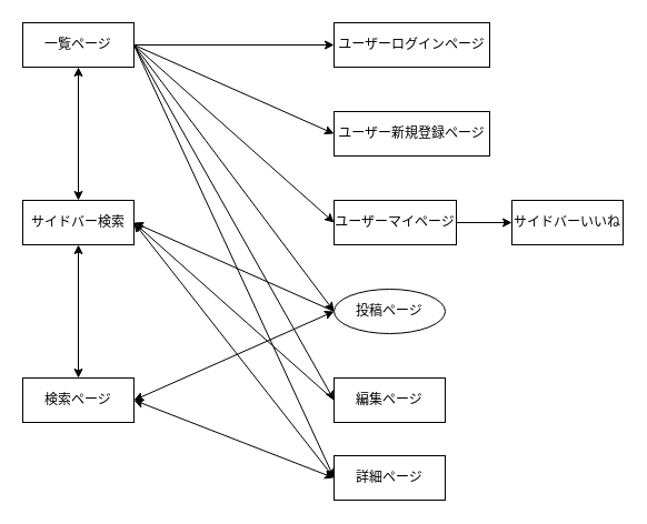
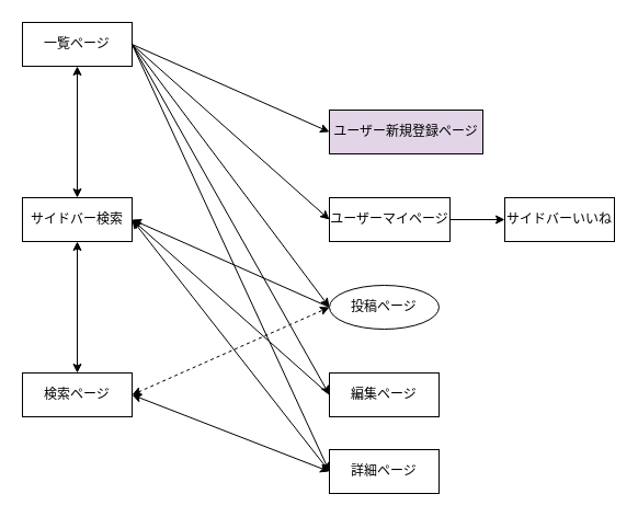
- <mxCell id="2" style="edgeStyle=none;html=1;exitX=1;exitY=0.5;exitDx=0;exitDy=0;entryX=0;entryY=0.5;entryDx=0;entryDy=0;" edge="1" parent="1" source="8" target="9"><mxGeometry relative="1" as="geometry" /></mxCell>
- <mxCell id="9" value="ユーザーログインページ" style="whiteSpace=wrap;html=1;align=center;" vertex="1" parent="1"><mxGeometry x="300" y="20" width="140" height="40" as="geometry" /></mxCell>
- <mxCell id="10" value="ユーザー新規登録ページ" style="whiteSpace=wrap;html=1;align=center;" vertex="1" parent="1"><mxGeometry x="300" y="100" width="140" height="40" as="geometry" /></mxCell>
+ <mxCell id="10" value="ユーザー新規登録ページ" style="whiteSpace=wrap;html=1;align=center;fillColor=#e1d5e7;" vertex="1" parent="1"><mxGeometry x="300" y="100" width="140" height="40" as="geometry" /></mxCell>
- <mxCell id="22" style="edgeStyle=none;html=1;exitX=1;exitY=0.5;exitDx=0;exitDy=0;entryX=0;entryY=0.5;entryDx=0;entryDy=0;startArrow=classic;startFill=1;" edge="1" parent="1" source="25" target="14"><mxGeometry relative="1" as="geometry" /></mxCell>
+ <mxCell id="22" style="edgeStyle=none;html=1;exitX=1;exitY=0.5;exitDx=0;exitDy=0;entryX=0;entryY=0.5;entryDx=0;entryDy=0;startArrow=classic;startFill=1;dashed=1;" edge="1" parent="1" source="25" target="14"><mxGeometry relative="1" as="geometry" /></mxCell>
